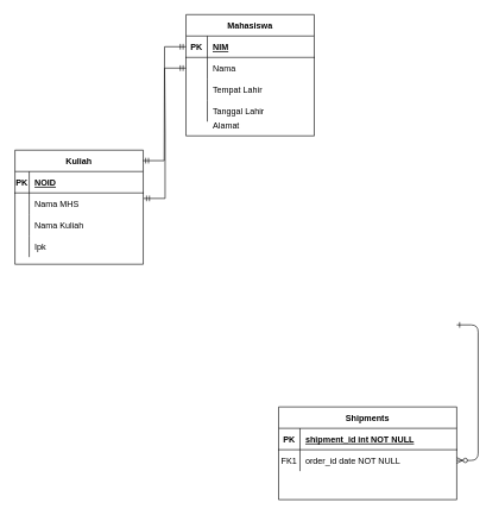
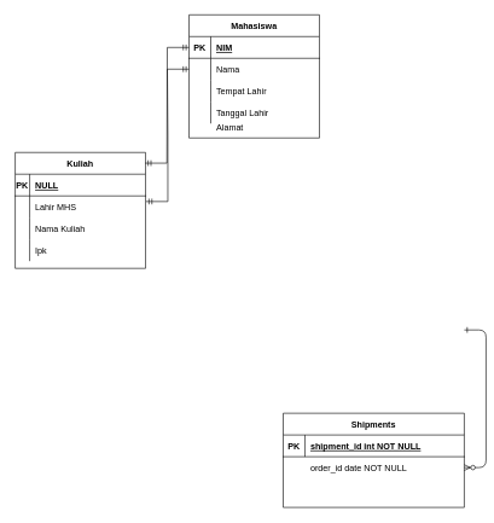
- <mxCell id="5" value="NOID" style="shape=partialRectangle;connectable=0;fillColor=none;top=0;left=0;bottom=0;right=0;align=left;spacingLeft=6;fontStyle=5;overflow=hidden;" vertex="1" parent="3"><mxGeometry x="20" width="160" height="30" as="geometry"><mxRectangle width="160" height="30" as="alternateBounds" /></mxGeometry></mxCell>
+ <mxCell id="5" value="NULL" style="shape=partialRectangle;connectable=0;fillColor=none;top=0;left=0;bottom=0;right=0;align=left;spacingLeft=6;fontStyle=5;overflow=hidden;" vertex="1" parent="3"><mxGeometry x="20" width="160" height="30" as="geometry"><mxRectangle width="160" height="30" as="alternateBounds" /></mxGeometry></mxCell>
- <mxCell id="8" value="Nama MHS" style="shape=partialRectangle;connectable=0;fillColor=none;top=0;left=0;bottom=0;right=0;align=left;spacingLeft=6;overflow=hidden;" vertex="1" parent="6"><mxGeometry x="20" width="160" height="30" as="geometry"><mxRectangle width="160" height="30" as="alternateBounds" /></mxGeometry></mxCell>
+ <mxCell id="8" value="Lahir MHS" style="shape=partialRectangle;connectable=0;fillColor=none;top=0;left=0;bottom=0;right=0;align=left;spacingLeft=6;overflow=hidden;" vertex="1" parent="6"><mxGeometry x="20" width="160" height="30" as="geometry"><mxRectangle width="160" height="30" as="alternateBounds" /></mxGeometry></mxCell>
- <mxCell id="38" value="FK1" style="shape=partialRectangle;overflow=hidden;connectable=0;fillColor=none;top=0;left=0;bottom=0;right=0;" vertex="1" parent="37"><mxGeometry width="30" height="30" as="geometry"><mxRectangle width="30" height="30" as="alternateBounds" /></mxGeometry></mxCell>
